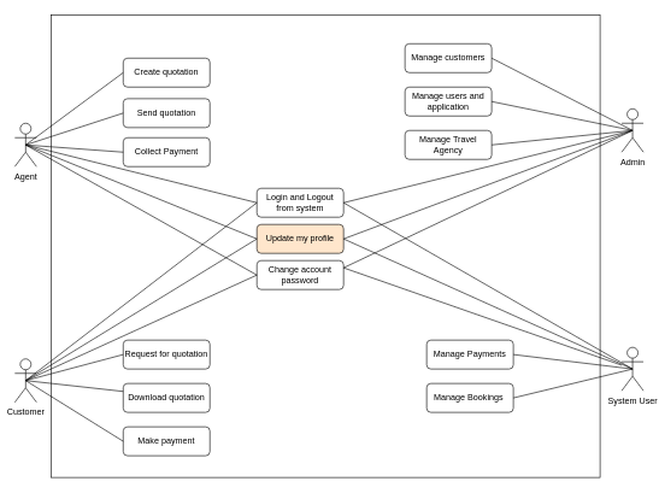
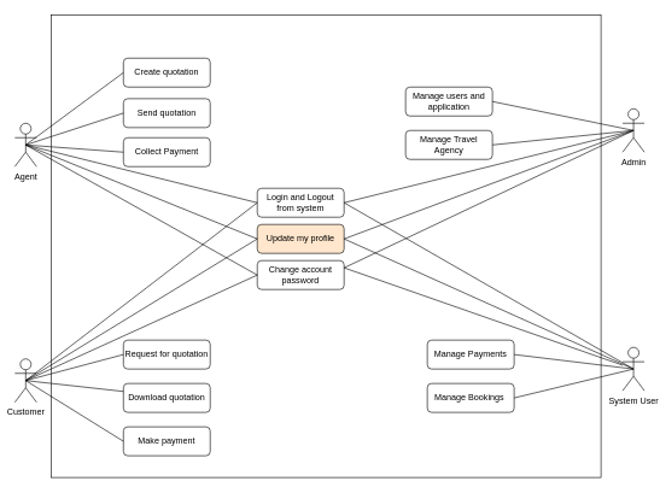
- <mxCell id="18" value="Manage customers" style="rounded=1;whiteSpace=wrap;html=1;" vertex="1" parent="1"><mxGeometry x="560" y="60" width="120" height="40" as="geometry" /></mxCell>
- <mxCell id="21" value="" style="endArrow=none;html=1;rounded=0;exitX=1;exitY=0.5;exitDx=0;exitDy=0;entryX=0.5;entryY=0.5;entryDx=0;entryDy=0;entryPerimeter=0;startArrow=none;startFill=0;" edge="1" parent="1" source="18" target="5"><mxGeometry width="50" height="50" relative="1" as="geometry"><mxPoint x="719" y="242" as="sourcePoint" /><mxPoint x="822" y="278" as="targetPoint" /></mxGeometry></mxCell>
